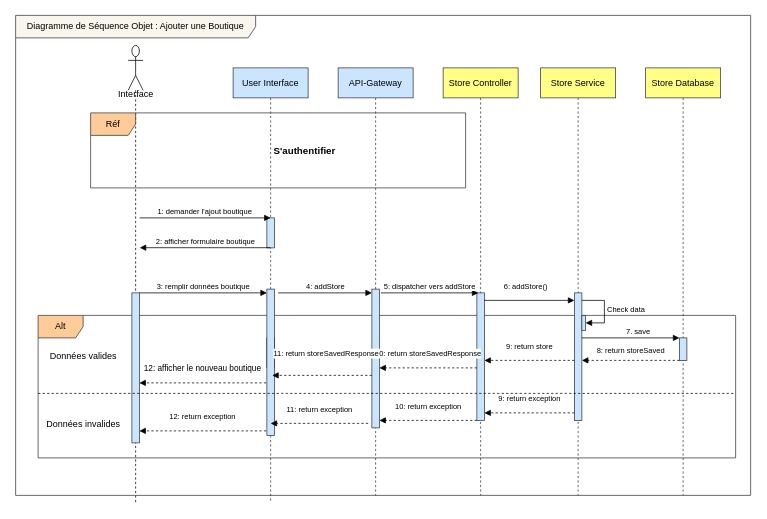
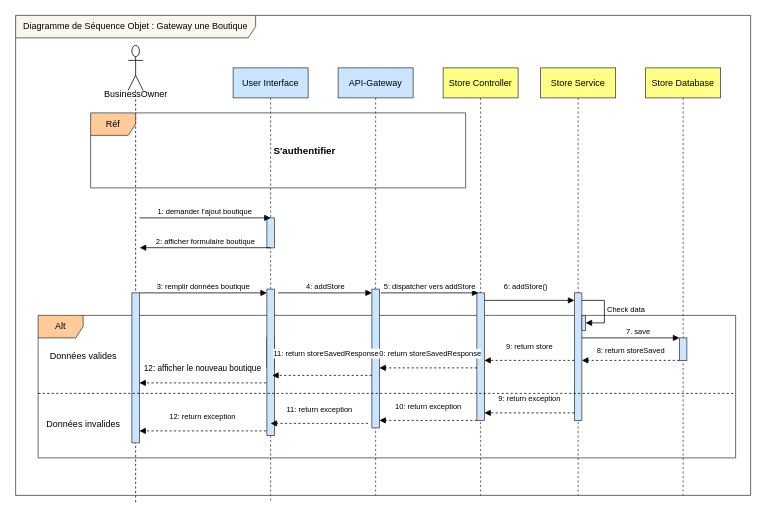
- <mxCell id="40" value="Diagramme de Séquence Objet : Ajouter une Boutique" style="shape=umlFrame;whiteSpace=wrap;html=1;pointerEvents=0;width=320;height=30;fillColor=#f9f7ed;strokeColor=#36393d;" parent="1" vertex="1"><mxGeometry x="20" y="20" width="980" height="640" as="geometry" /></mxCell>
+ <mxCell id="40" value="Diagramme de Séquence Objet : Gateway une Boutique" style="shape=umlFrame;whiteSpace=wrap;html=1;pointerEvents=0;width=320;height=30;fillColor=#f9f7ed;strokeColor=#36393d;" parent="1" vertex="1"><mxGeometry x="20" y="20" width="980" height="640" as="geometry" /></mxCell>
- <mxCell id="41" value="Interface" style="text;html=1;align=center;verticalAlign=middle;resizable=0;points=[];autosize=1;strokeColor=none;fillColor=none;" parent="1" vertex="1"><mxGeometry x="125" y="110" width="110" height="30" as="geometry" /></mxCell>
+ <mxCell id="41" value="BusinessOwner" style="text;html=1;align=center;verticalAlign=middle;resizable=0;points=[];autosize=1;strokeColor=none;fillColor=none;" parent="1" vertex="1"><mxGeometry x="125" y="110" width="110" height="30" as="geometry" /></mxCell>
